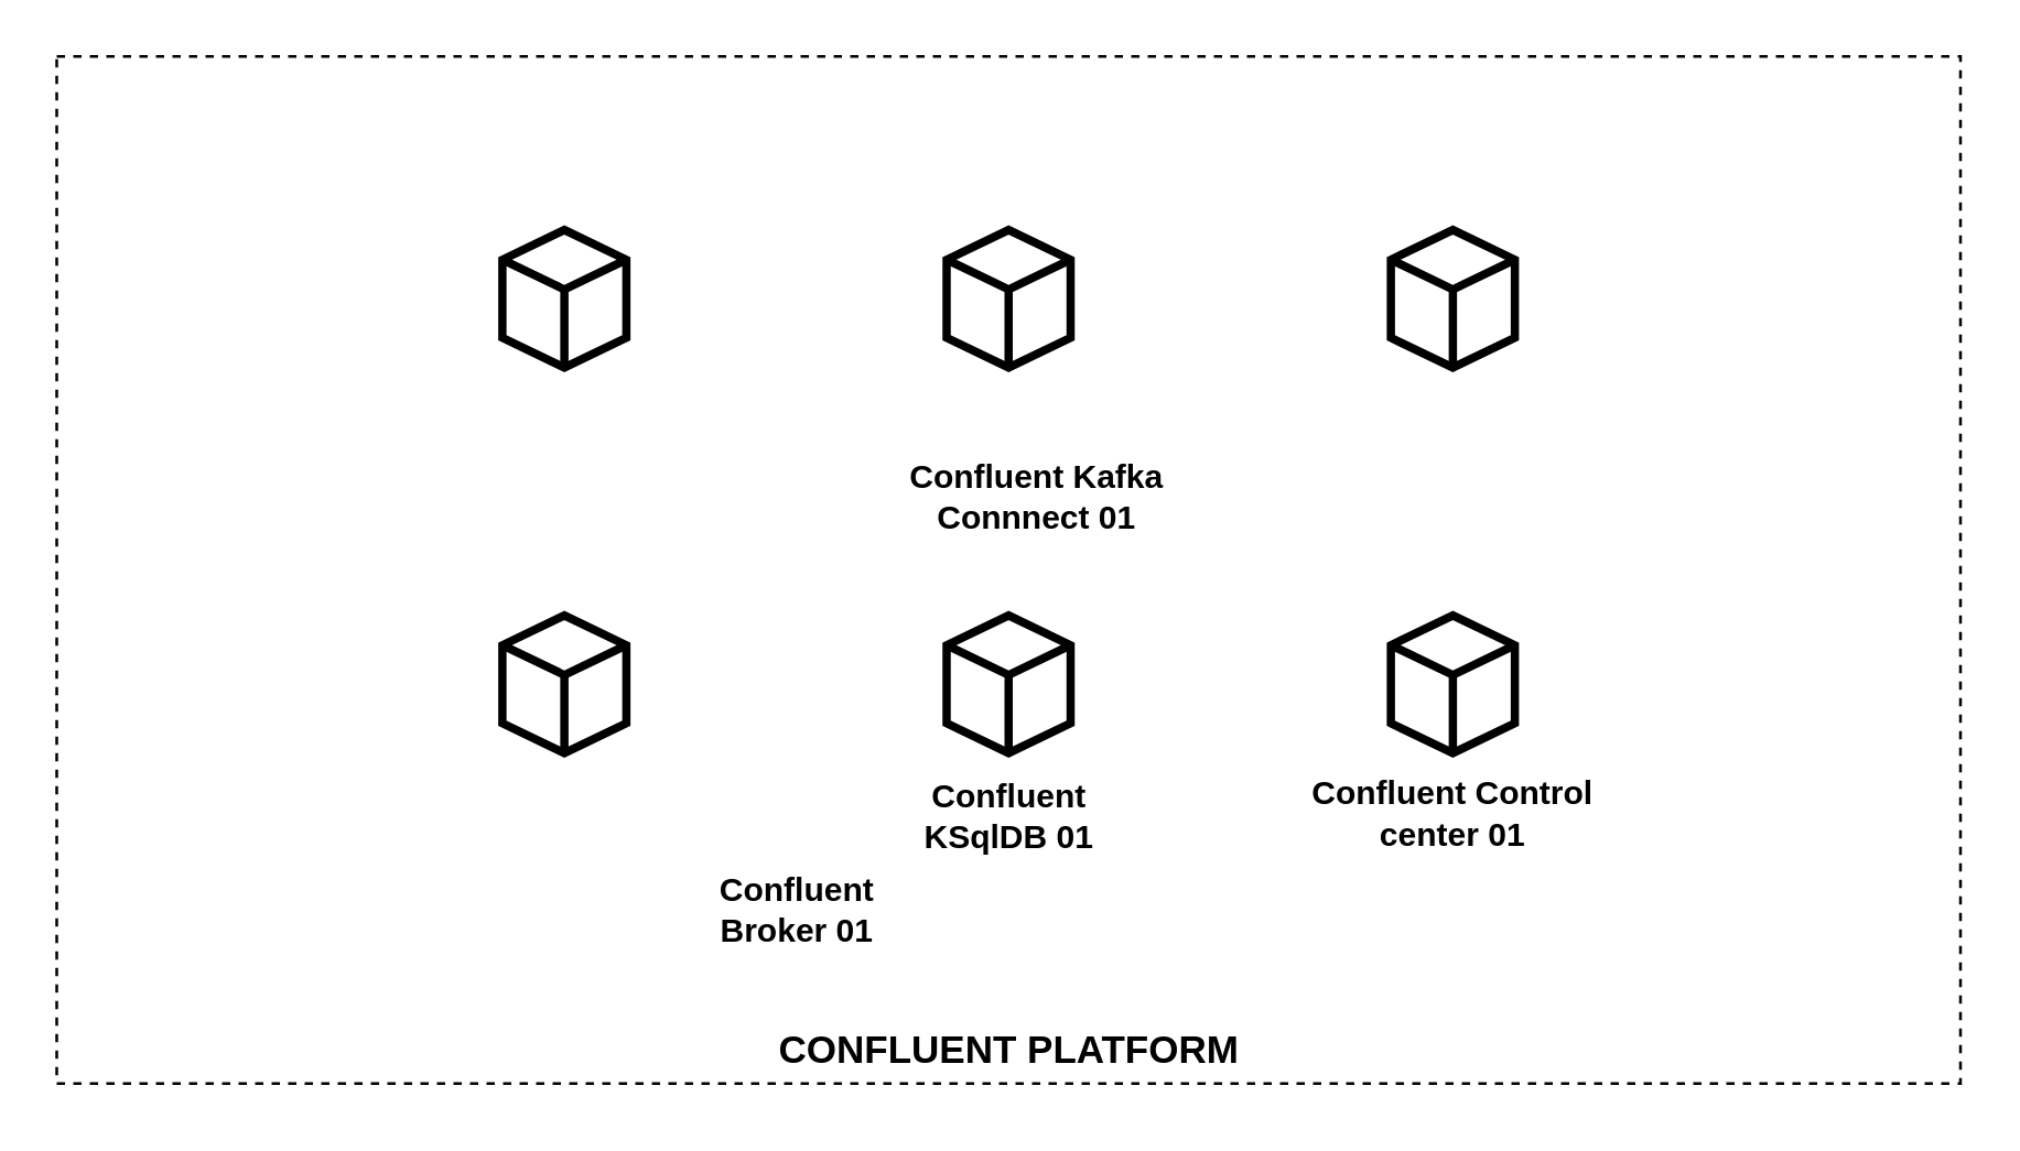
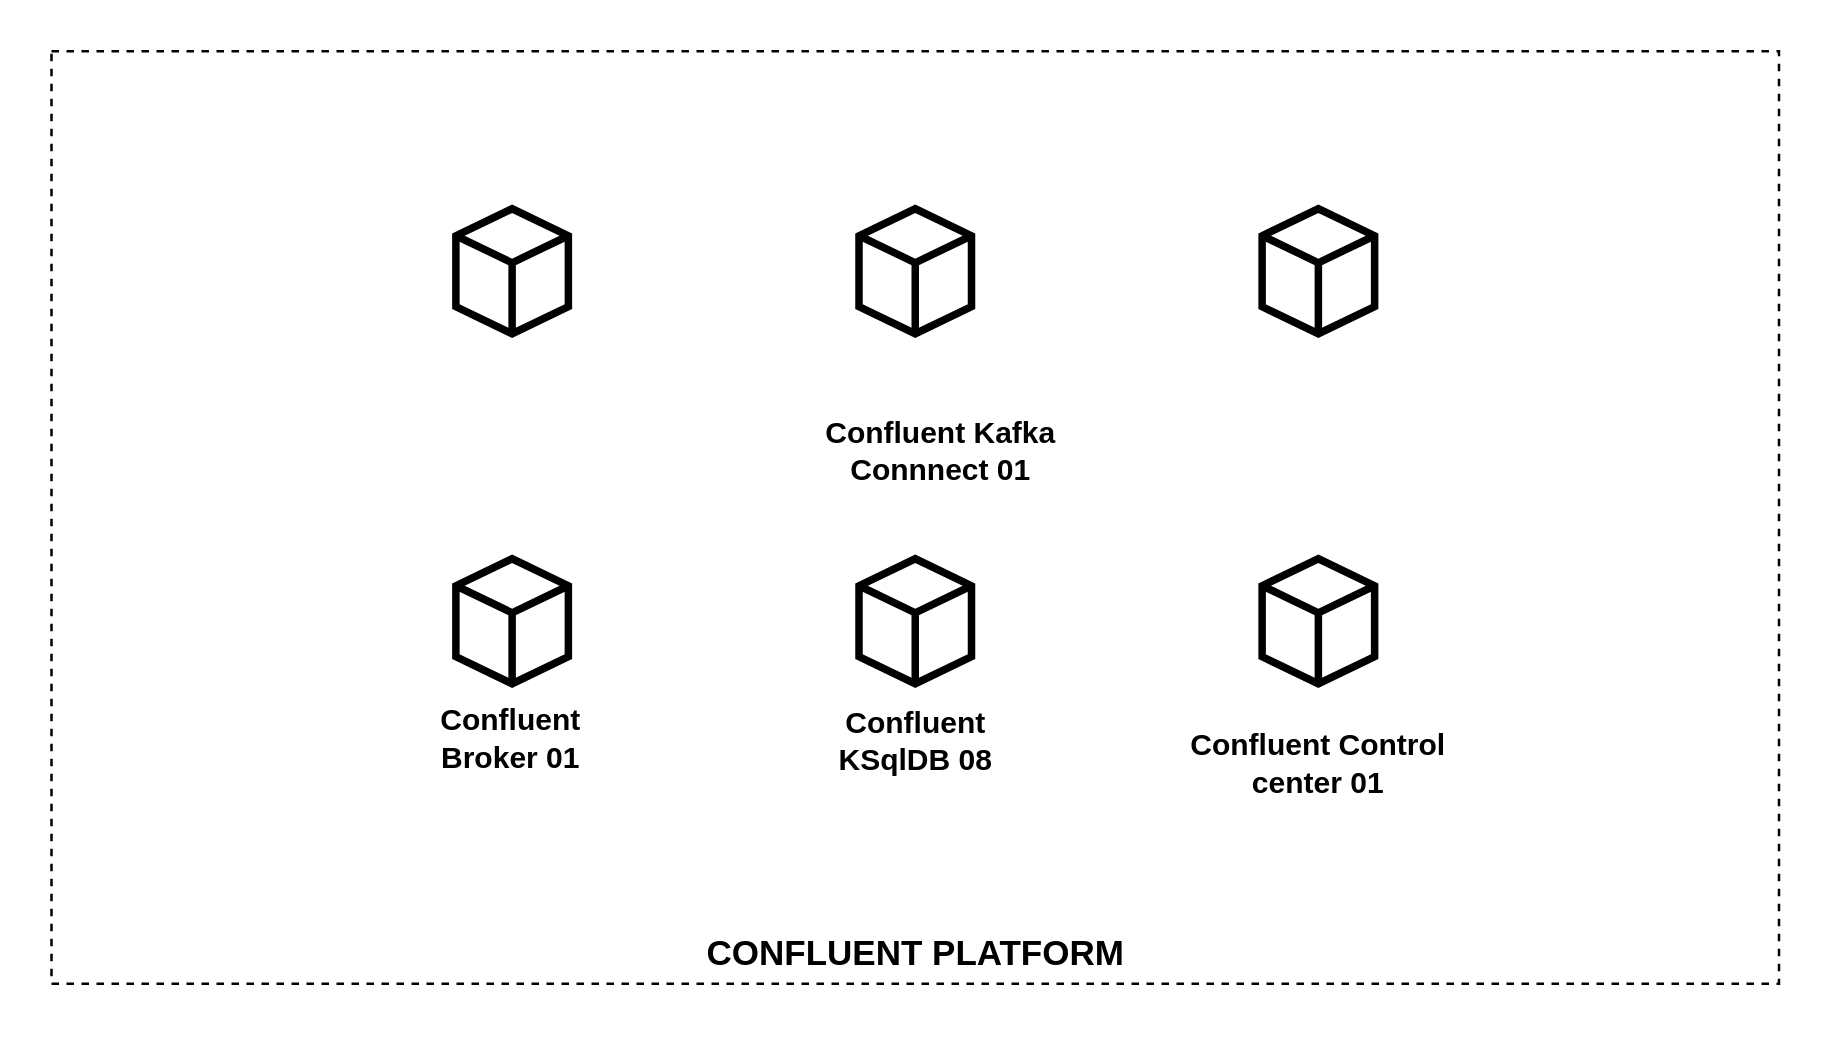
- <mxCell id="6" value="Confluent Control center 01" style="text;html=1;align=center;verticalAlign=middle;whiteSpace=wrap;rounded=0;fontStyle=1" vertex="1" parent="2"><mxGeometry x="451.75" y="260" width="110" height="30" as="geometry" /></mxCell>
+ <mxCell id="6" value="Confluent Control center 01" style="text;html=1;align=center;verticalAlign=middle;whiteSpace=wrap;rounded=0;fontStyle=1" vertex="1" parent="2"><mxGeometry x="451.75" y="270" width="110" height="30" as="geometry" /></mxCell>
- <mxCell id="3" value="Confluent KSqlDB 01" style="text;html=1;align=center;verticalAlign=middle;whiteSpace=wrap;rounded=0;fontStyle=1" vertex="1" parent="2"><mxGeometry x="305.5" y="275" width="80" as="geometry" /></mxCell>
+ <mxCell id="3" value="Confluent KSqlDB 08" style="text;html=1;align=center;verticalAlign=middle;whiteSpace=wrap;rounded=0;fontStyle=1" vertex="1" parent="2"><mxGeometry x="305.5" y="275" width="80" as="geometry" /></mxCell>
- <mxCell id="5" value="Confluent Broker 01" style="text;html=1;align=center;verticalAlign=middle;whiteSpace=wrap;rounded=0;fontStyle=1" vertex="1" parent="2"><mxGeometry x="224.25" y="295" width="90" height="30" as="geometry" /></mxCell>
+ <mxCell id="5" value="Confluent Broker 01" style="text;html=1;align=center;verticalAlign=middle;whiteSpace=wrap;rounded=0;fontStyle=1" vertex="1" parent="2"><mxGeometry x="139.25" y="260" width="90" height="30" as="geometry" /></mxCell>
